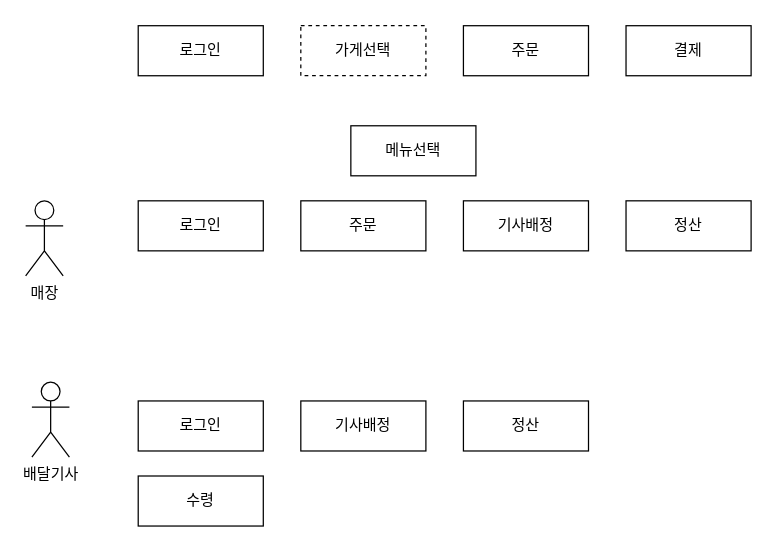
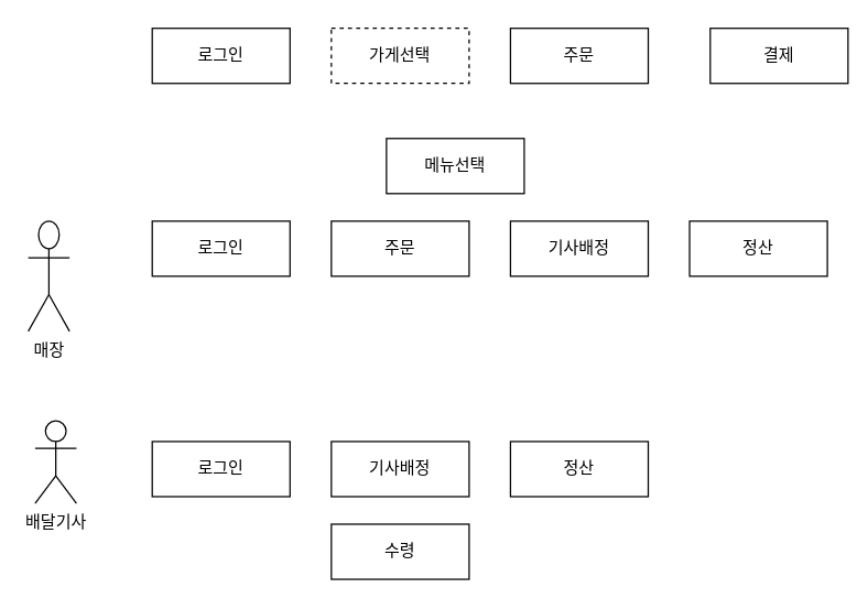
- <mxCell id="7" value="결제" style="rounded=0;whiteSpace=wrap;html=1;" vertex="1" parent="1"><mxGeometry x="500" y="20" width="100" height="40" as="geometry" /></mxCell>
+ <mxCell id="7" value="결제" style="rounded=0;whiteSpace=wrap;html=1;" vertex="1" parent="1"><mxGeometry x="515" y="20" width="100" height="40" as="geometry" /></mxCell>
- <mxCell id="2" value="매장" style="shape=umlActor;verticalLabelPosition=bottom;verticalAlign=top;html=1;outlineConnect=0;" parent="1" vertex="1"><mxGeometry x="20" y="160" width="30" height="60" as="geometry" /></mxCell>
+ <mxCell id="2" value="매장" style="shape=umlActor;verticalLabelPosition=bottom;verticalAlign=top;html=1;outlineConnect=0;" parent="1" vertex="1"><mxGeometry x="20" y="160" width="30" height="80" as="geometry" /></mxCell>
- <mxCell id="13" value="수령" style="rounded=0;whiteSpace=wrap;html=1;" vertex="1" parent="1"><mxGeometry x="110" y="380" width="100" height="40" as="geometry" /></mxCell>
+ <mxCell id="13" value="수령" style="rounded=0;whiteSpace=wrap;html=1;" vertex="1" parent="1"><mxGeometry x="240" y="380" width="100" height="40" as="geometry" /></mxCell>
